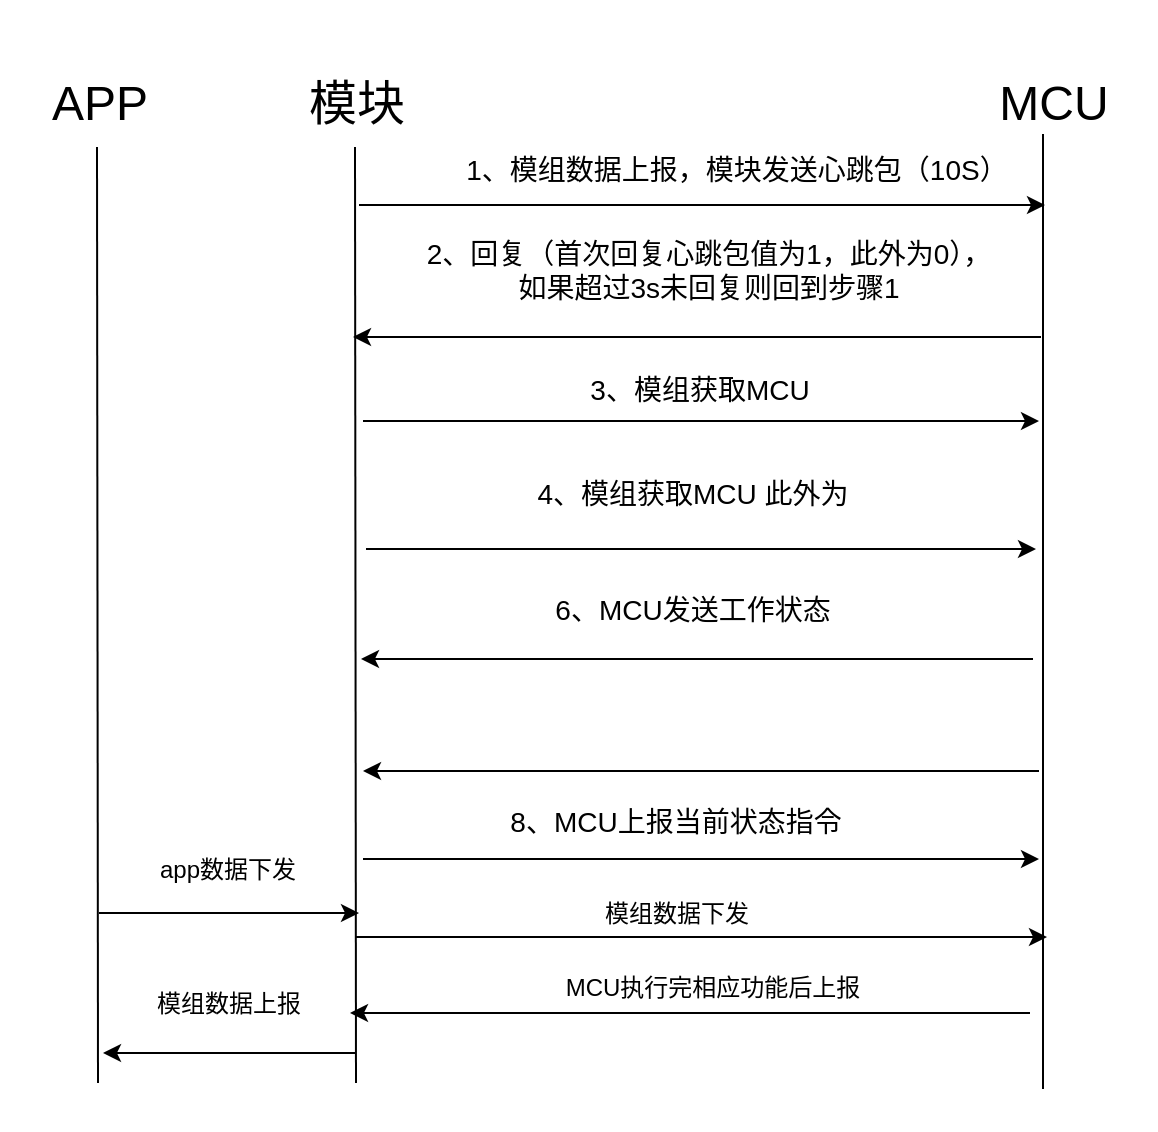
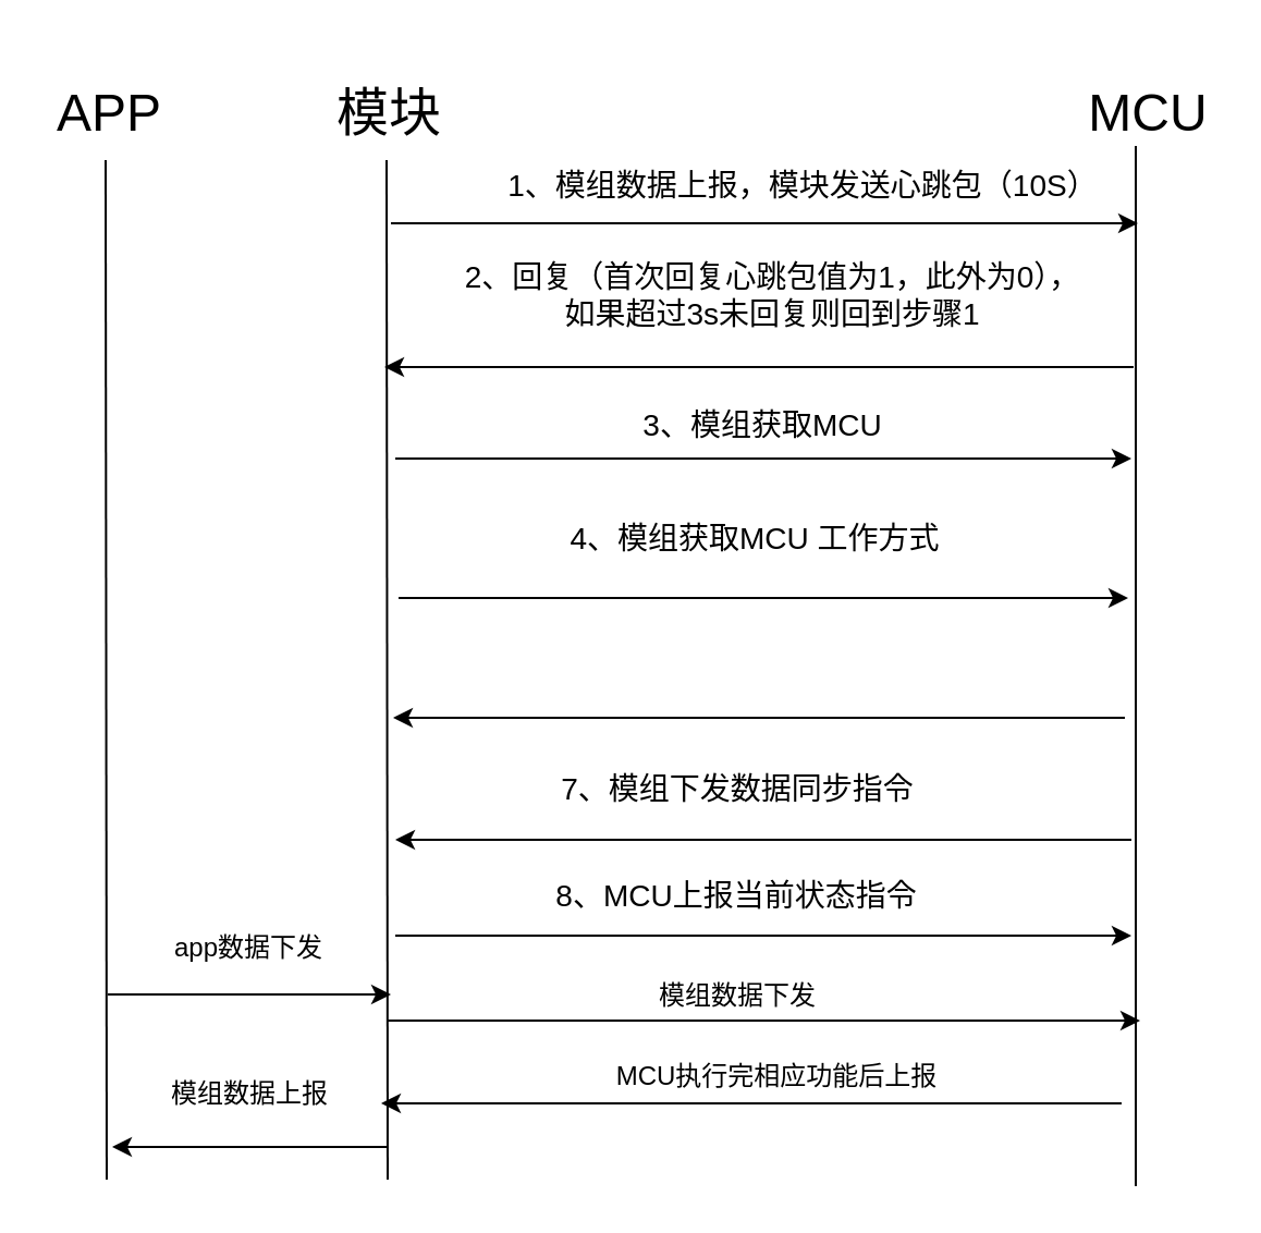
- <mxCell id="13" value="4、模组获取MCU 此外为" style="text;html=1;strokeColor=none;fillColor=none;align=center;verticalAlign=middle;whiteSpace=wrap;rounded=0;fontSize=14;" parent="1" vertex="1"><mxGeometry x="245.5" y="232" width="201" height="30" as="geometry" /></mxCell>
+ <mxCell id="13" value="4、模组获取MCU 工作方式" style="text;html=1;strokeColor=none;fillColor=none;align=center;verticalAlign=middle;whiteSpace=wrap;rounded=0;fontSize=14;" parent="1" vertex="1"><mxGeometry x="245.5" y="232" width="201" height="30" as="geometry" /></mxCell>
- <mxCell id="15" value="6、MCU发送工作状态" style="text;html=1;strokeColor=none;fillColor=none;align=center;verticalAlign=middle;whiteSpace=wrap;rounded=0;fontSize=14;" parent="1" vertex="1"><mxGeometry x="265.5" y="290" width="161" height="30" as="geometry" /></mxCell>
+ <mxCell id="17" value="7、模组下发数据同步指令" style="text;html=1;strokeColor=none;fillColor=none;align=center;verticalAlign=middle;whiteSpace=wrap;rounded=0;fontSize=14;" parent="1" vertex="1"><mxGeometry x="233.5" y="347" width="209" height="30" as="geometry" /></mxCell>
